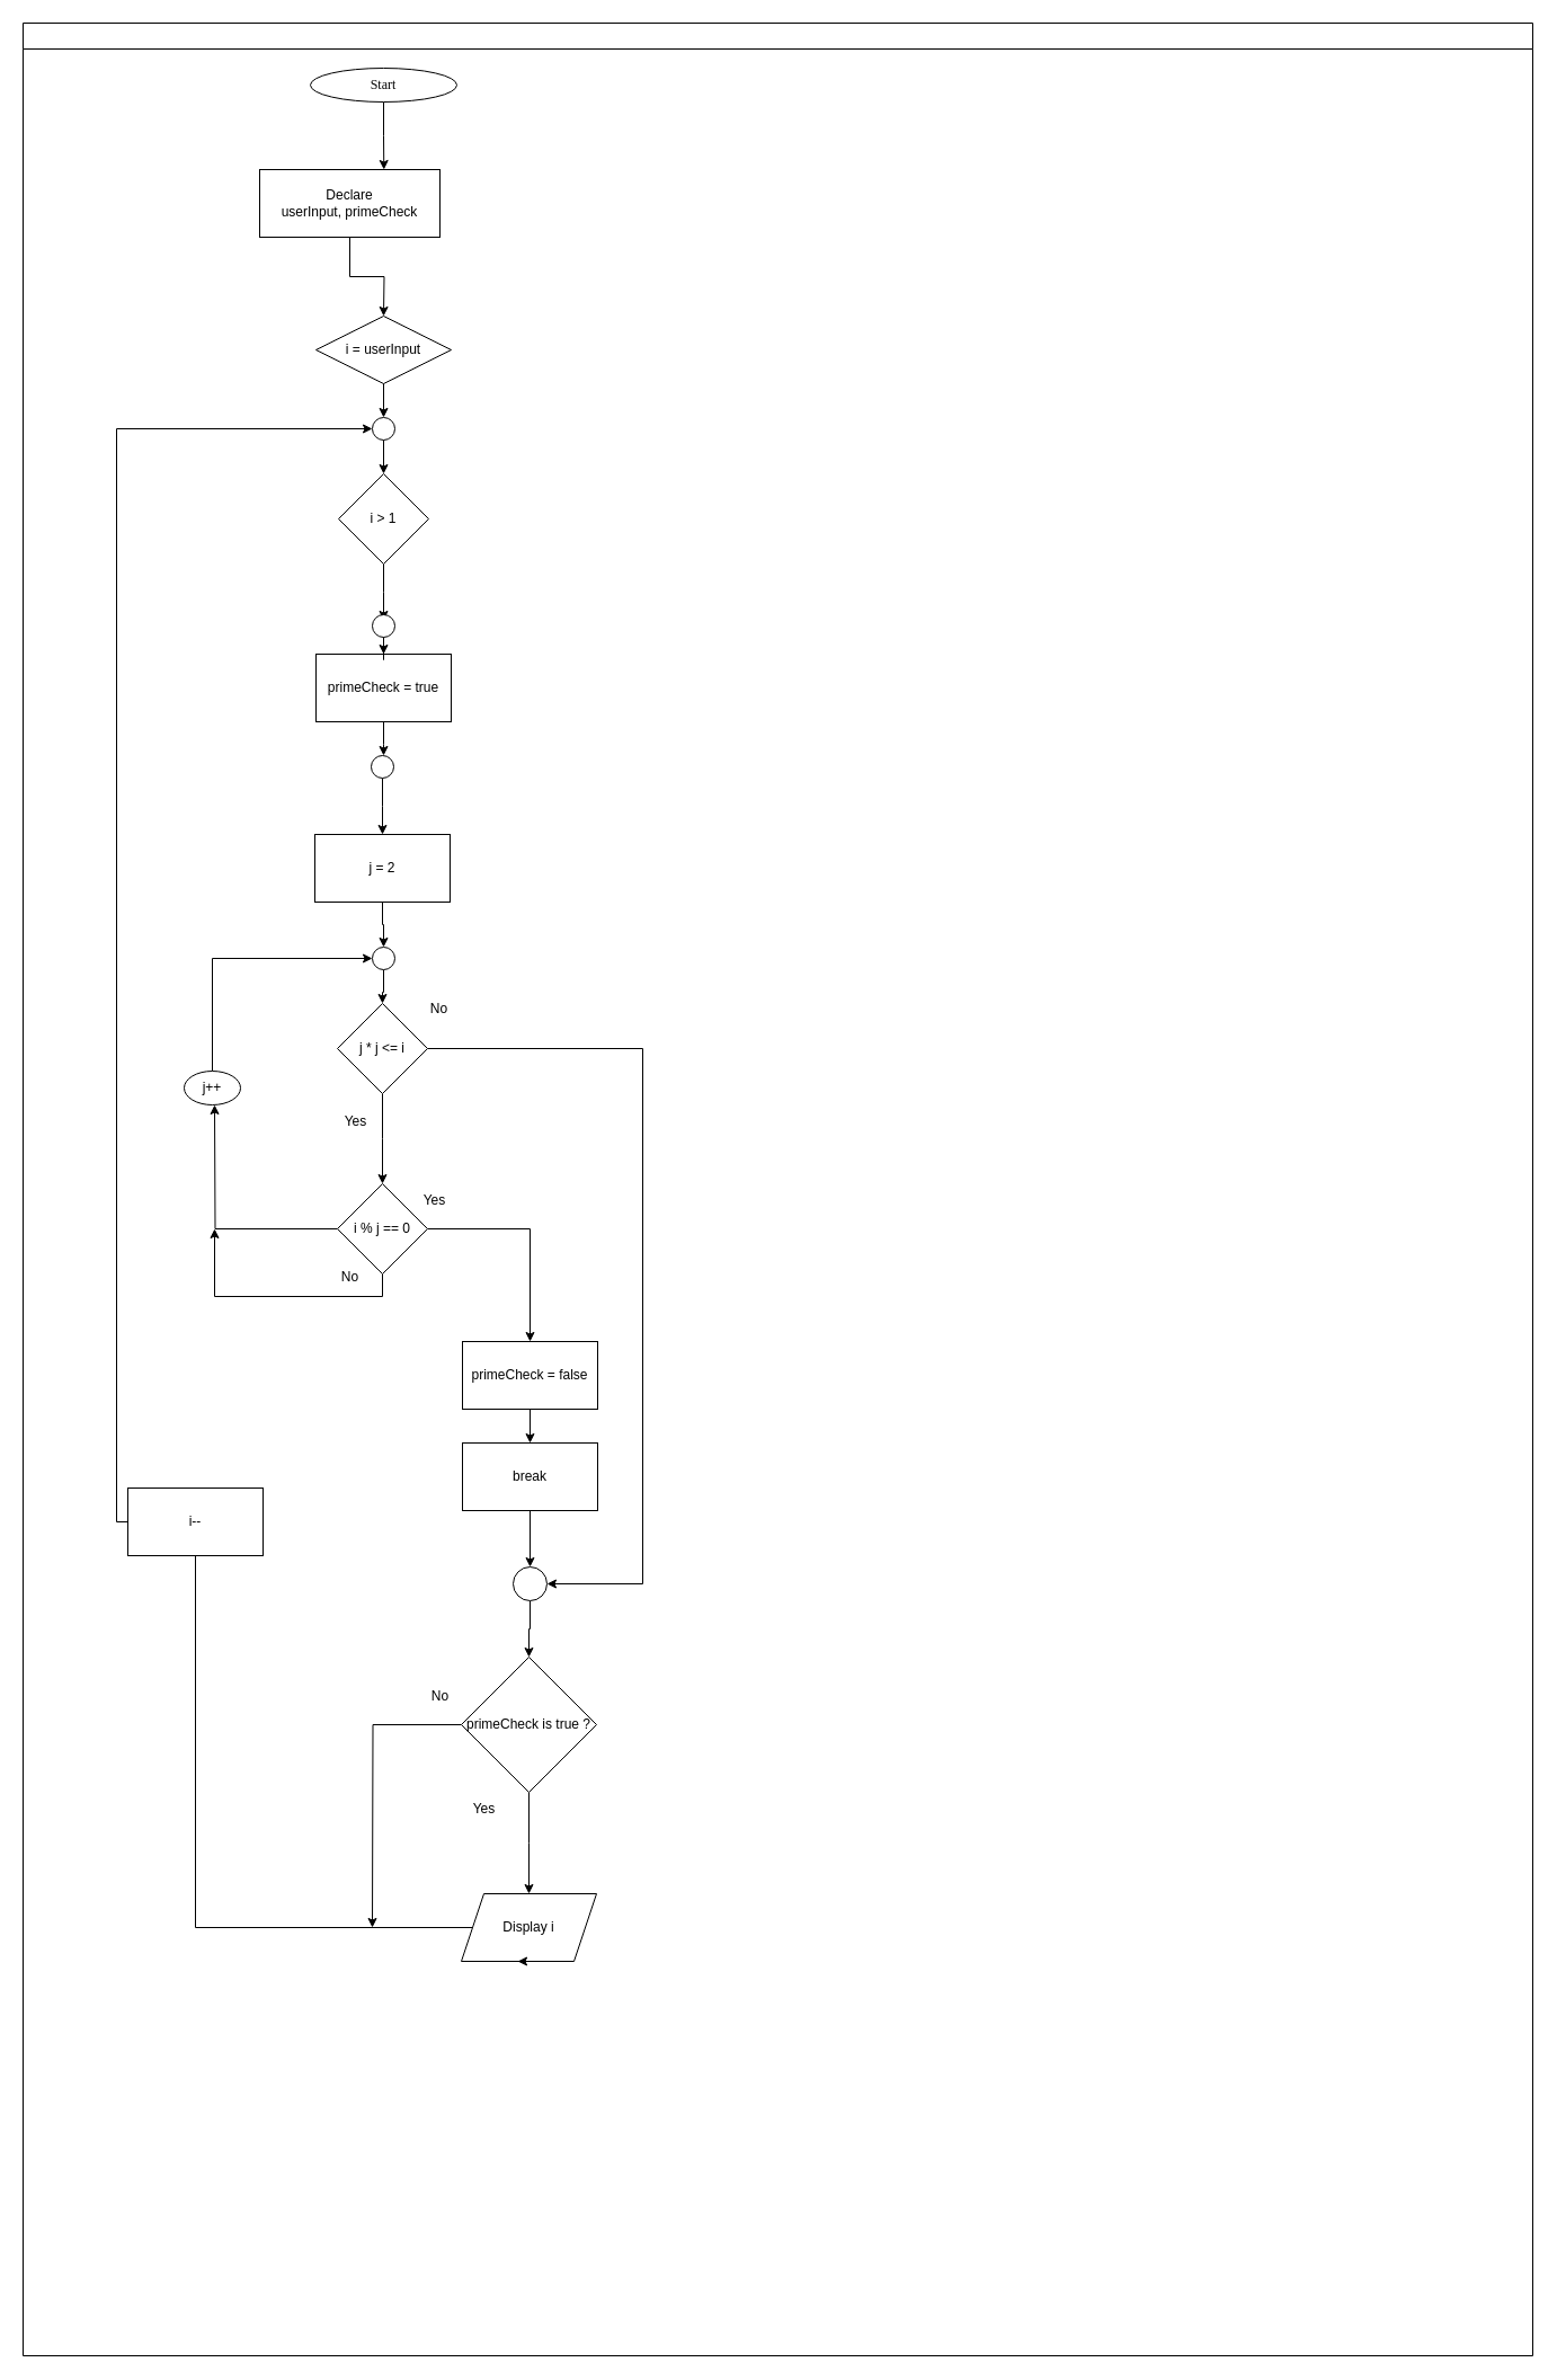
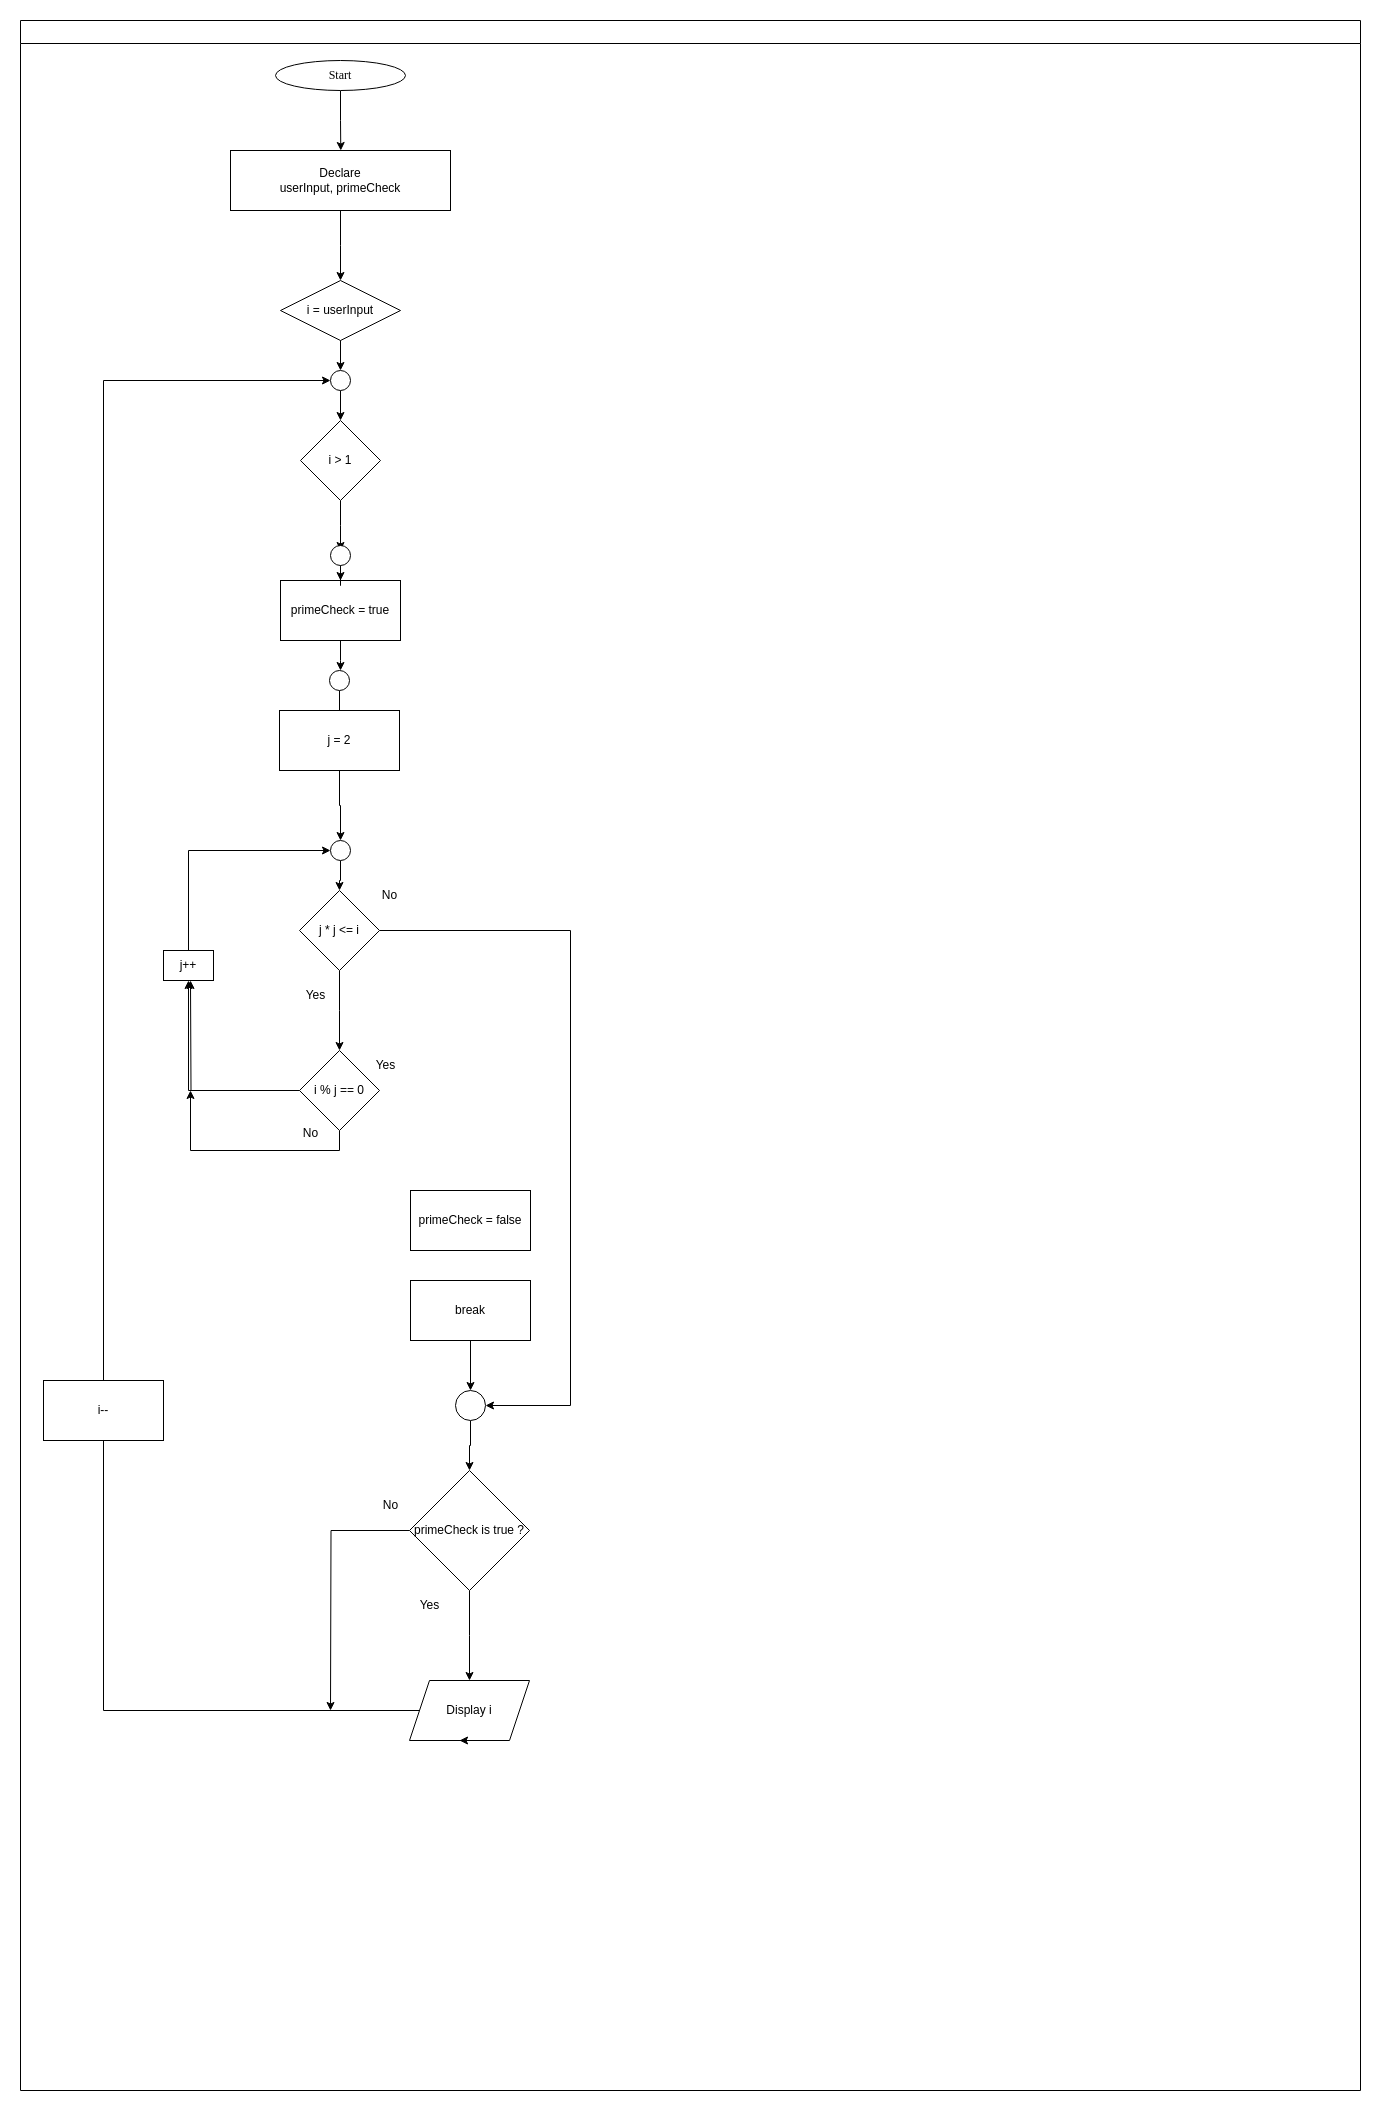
- <mxCell id="6" value="Declare&lt;div&gt;userInput, primeCheck&lt;/div&gt;" style="rounded=0;whiteSpace=wrap;html=1;" vertex="1" parent="2"><mxGeometry x="210" y="130" width="160" height="60" as="geometry" /></mxCell>
+ <mxCell id="6" value="Declare&lt;div&gt;userInput, primeCheck&lt;/div&gt;" style="rounded=0;whiteSpace=wrap;html=1;" vertex="1" parent="2"><mxGeometry x="210" y="130" width="220" height="60" as="geometry" /></mxCell>
- <mxCell id="18" value="j = 2" style="rounded=0;whiteSpace=wrap;html=1;" vertex="1" parent="2"><mxGeometry x="259" y="720" width="120" height="60" as="geometry" /></mxCell>
+ <mxCell id="18" value="j = 2" style="rounded=0;whiteSpace=wrap;html=1;" vertex="1" parent="2"><mxGeometry x="259" y="690" width="120" height="60" as="geometry" /></mxCell>
- <mxCell id="31" value="j++" style="ellipse;whiteSpace=wrap;html=1;" vertex="1" parent="2"><mxGeometry x="143" y="930" width="50" height="30" as="geometry" /></mxCell>
+ <mxCell id="31" value="j++" style="rounded=0;whiteSpace=wrap;html=1;" vertex="1" parent="2"><mxGeometry x="143" y="930" width="50" height="30" as="geometry" /></mxCell>
- <mxCell id="23" style="edgeStyle=orthogonalEdgeStyle;rounded=0;orthogonalLoop=1;jettySize=auto;html=1;" edge="1" parent="2" source="25" target="36"><mxGeometry relative="1" as="geometry" /></mxCell>
+ <mxCell id="23" style="edgeStyle=orthogonalEdgeStyle;rounded=0;orthogonalLoop=1;jettySize=auto;html=1;" edge="1" parent="2" source="25" target="31"><mxGeometry relative="1" as="geometry" /></mxCell>
- <mxCell id="35" style="edgeStyle=orthogonalEdgeStyle;rounded=0;orthogonalLoop=1;jettySize=auto;html=1;entryX=0.5;entryY=0;entryDx=0;entryDy=0;" edge="1" parent="2" source="36" target="41"><mxGeometry relative="1" as="geometry" /></mxCell>
- <mxCell id="34" value="i--" style="rounded=0;whiteSpace=wrap;html=1;" vertex="1" parent="2"><mxGeometry x="93" y="1300" width="120" height="60" as="geometry" /></mxCell>
+ <mxCell id="34" value="i--" style="rounded=0;whiteSpace=wrap;html=1;" vertex="1" parent="2"><mxGeometry x="23" y="1360" width="120" height="60" as="geometry" /></mxCell>
